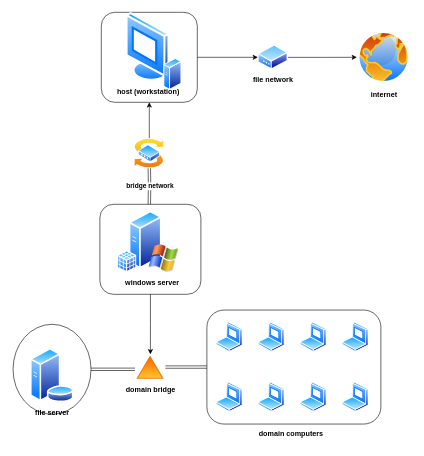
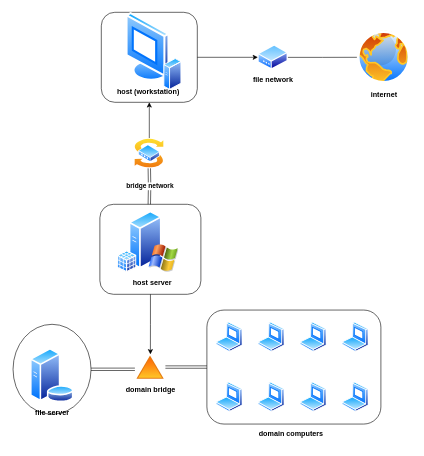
- <mxCell id="21" style="edgeStyle=orthogonalEdgeStyle;rounded=0;orthogonalLoop=1;jettySize=auto;html=1;entryX=0;entryY=0.5;entryDx=0;entryDy=0;" edge="1" parent="1" source="22" target="19"><mxGeometry relative="1" as="geometry" /></mxCell>
+ <mxCell id="21" style="edgeStyle=orthogonalEdgeStyle;rounded=0;orthogonalLoop=1;jettySize=auto;html=1;entryX=0;entryY=0.5;entryDx=0;entryDy=0;endArrow=none;" edge="1" parent="1" source="22" target="19"><mxGeometry relative="1" as="geometry" /></mxCell>
- <mxCell id="13" value="&lt;b&gt;windows server&amp;nbsp;&amp;nbsp;&lt;/b&gt;" style="image;aspect=fixed;perimeter=ellipsePerimeter;html=1;align=center;shadow=0;dashed=0;spacingTop=3;image=img/lib/active_directory/windows_server_2.svg;" vertex="1" parent="1"><mxGeometry x="214.15" y="350" width="83" height="103.75" as="geometry" /></mxCell>
+ <mxCell id="13" value="&lt;b&gt;host server&amp;nbsp;&amp;nbsp;&lt;/b&gt;" style="image;aspect=fixed;perimeter=ellipsePerimeter;html=1;align=center;shadow=0;dashed=0;spacingTop=3;image=img/lib/active_directory/windows_server_2.svg;" vertex="1" parent="1"><mxGeometry x="214.15" y="350" width="83" height="103.75" as="geometry" /></mxCell>
